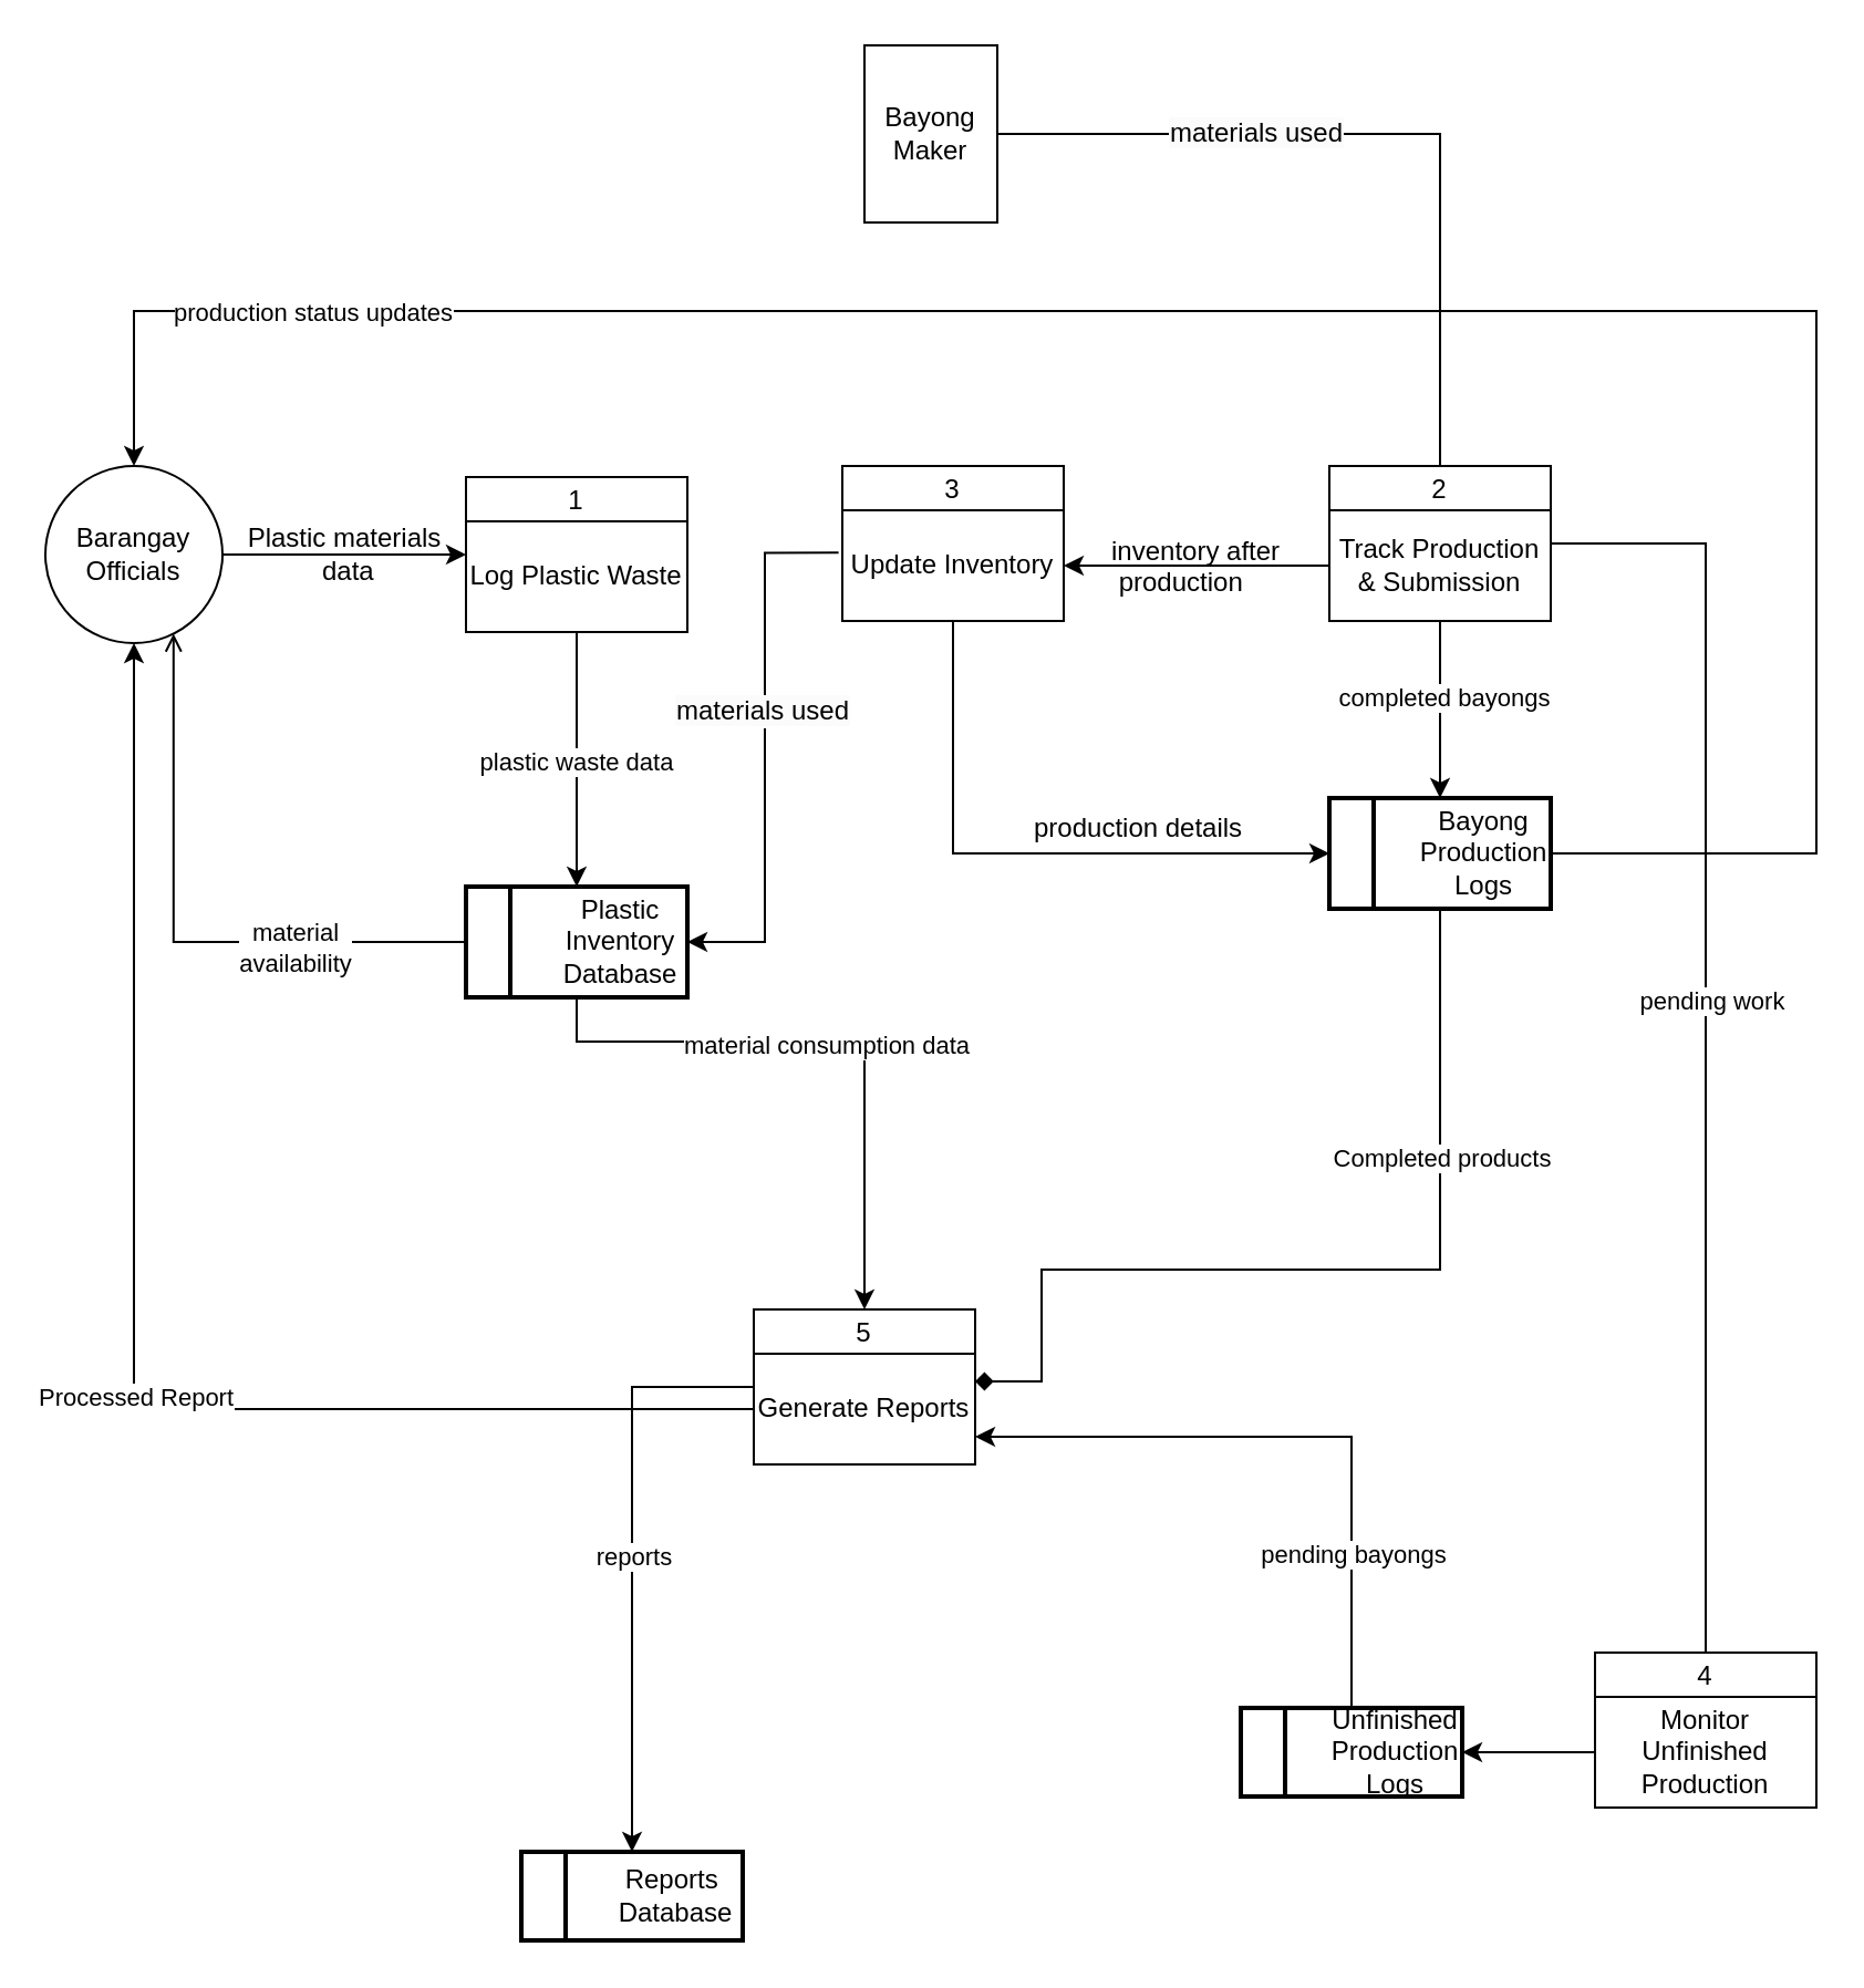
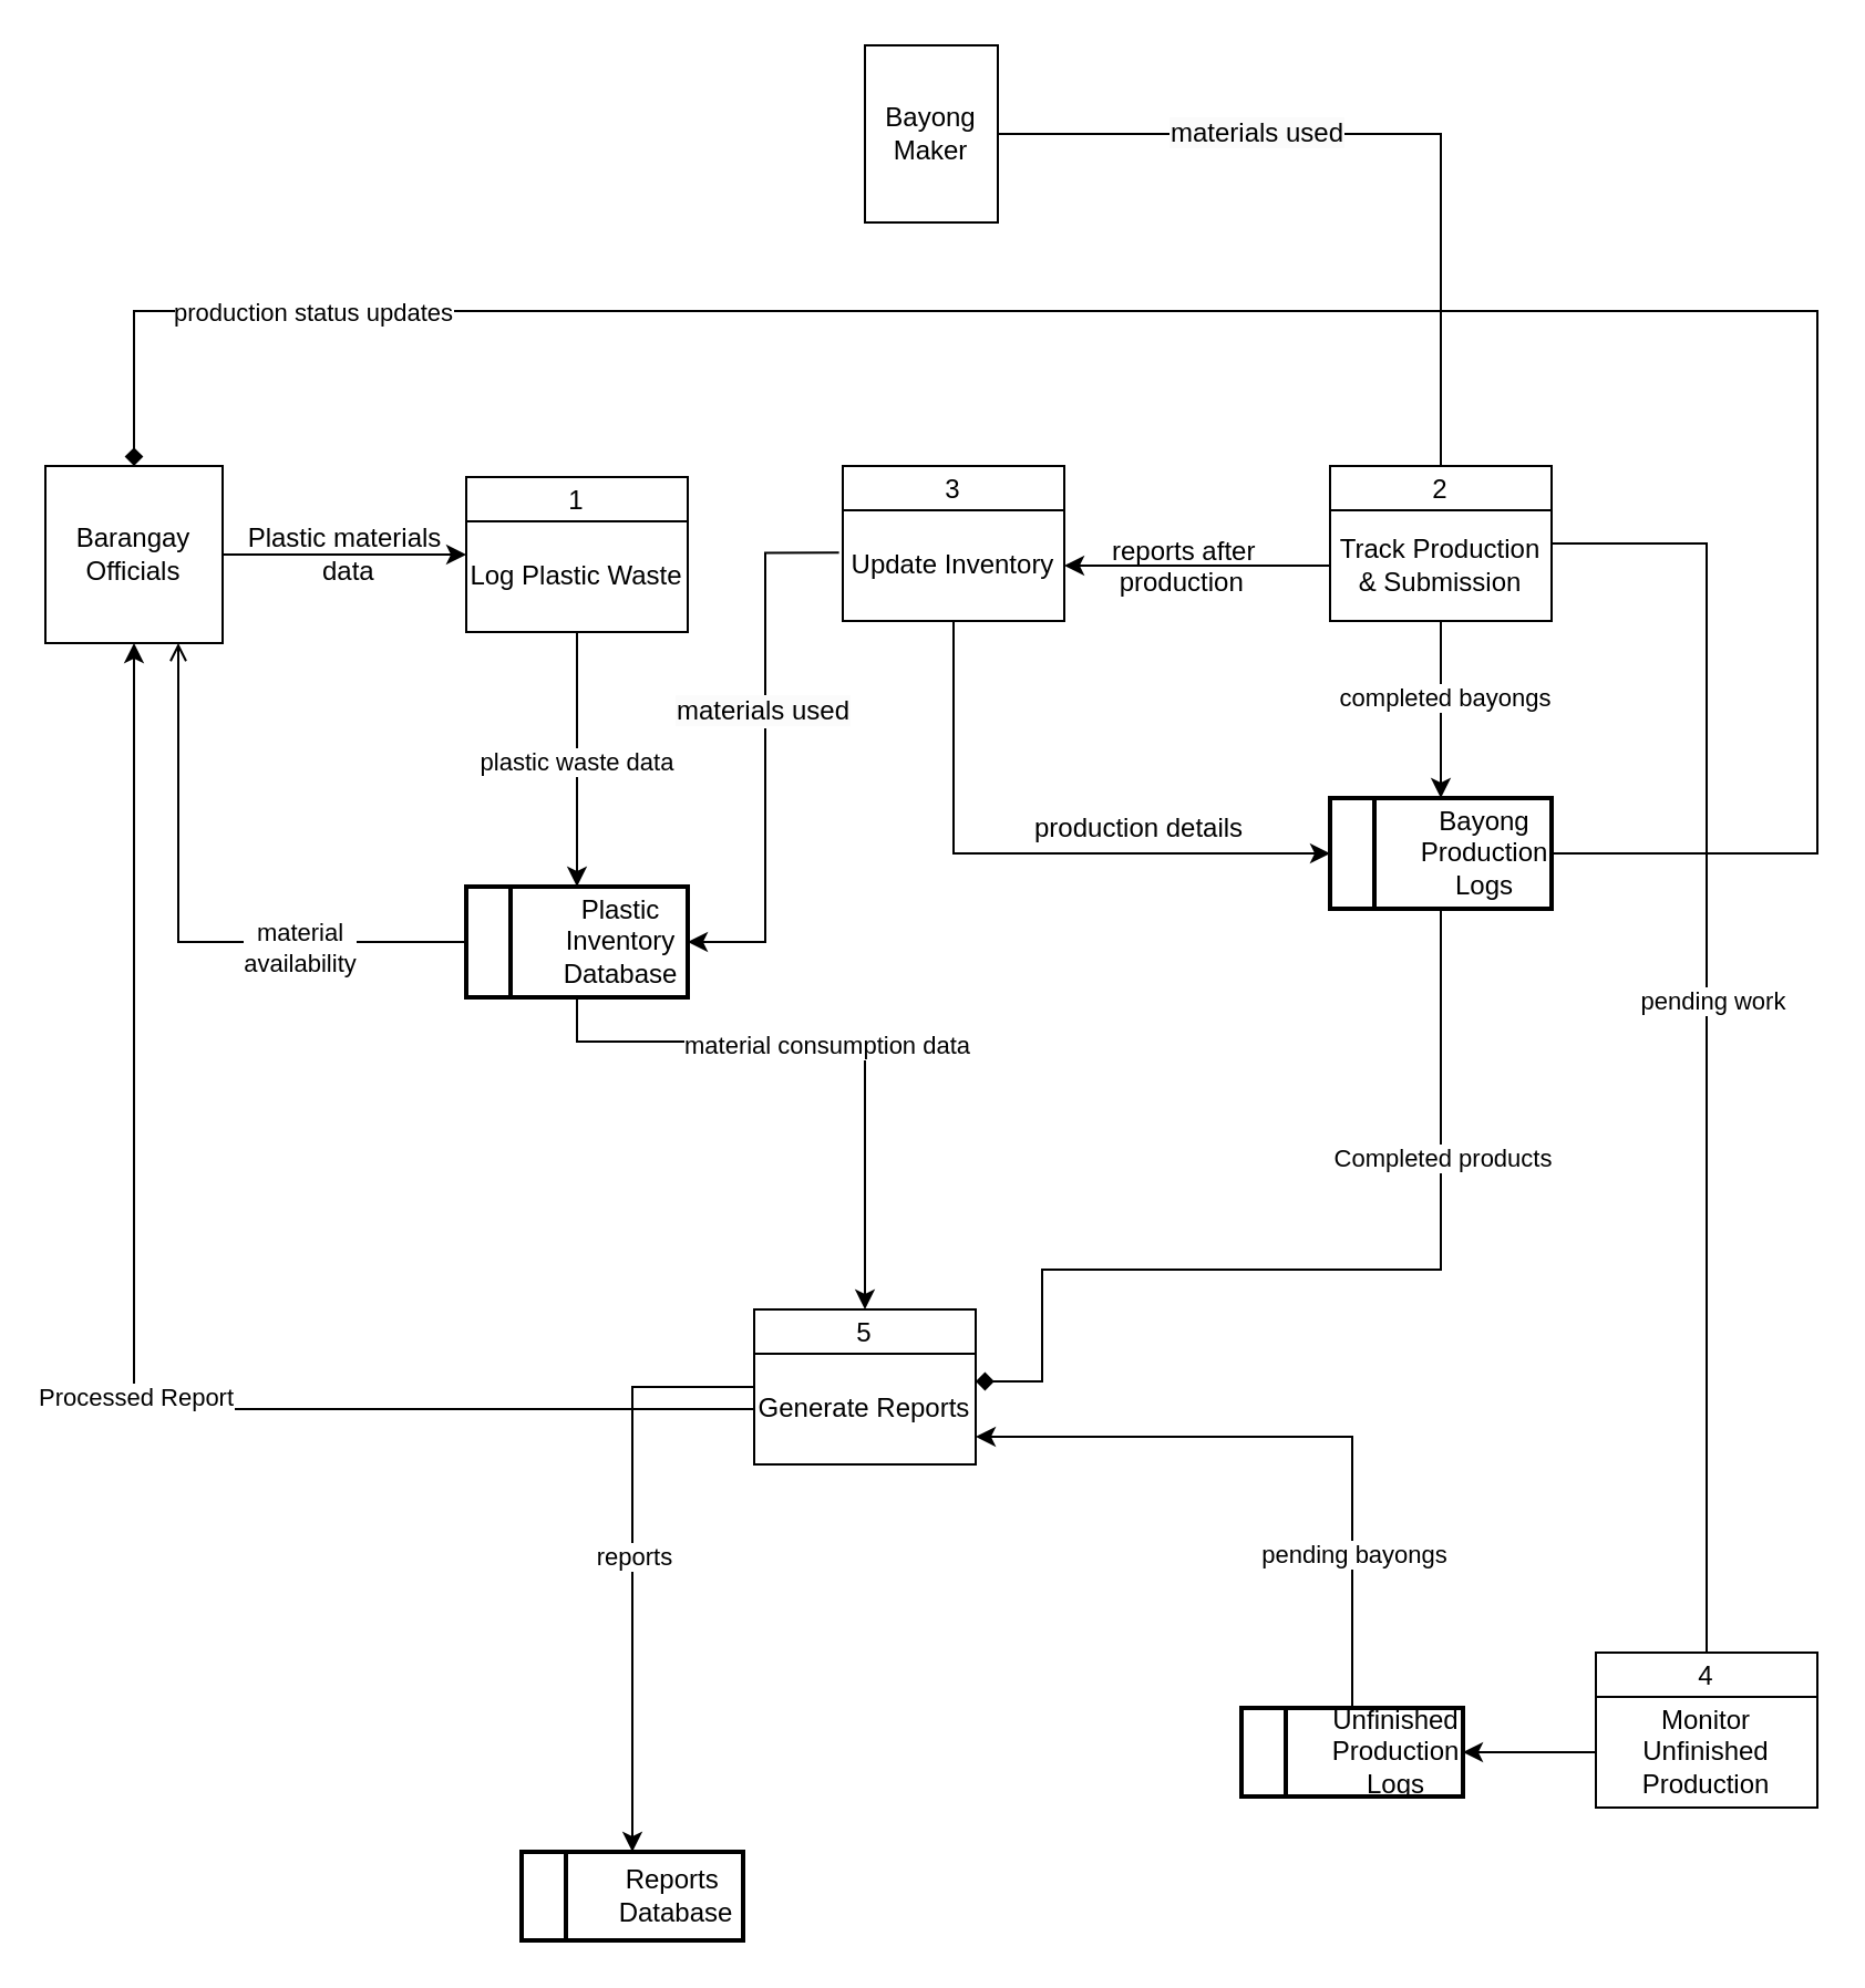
- <mxCell id="26" style="edgeStyle=orthogonalEdgeStyle;rounded=0;orthogonalLoop=1;jettySize=auto;html=1;entryX=0.5;entryY=0;entryDx=0;entryDy=0;" edge="1" parent="1" source="28" target="2"><mxGeometry relative="1" as="geometry"><Array as="points"><mxPoint x="820" y="385" /><mxPoint x="820" y="140" /><mxPoint x="60" y="140" /></Array></mxGeometry></mxCell>
+ <mxCell id="26" style="edgeStyle=orthogonalEdgeStyle;rounded=0;orthogonalLoop=1;jettySize=auto;html=1;entryX=0.5;entryY=0;entryDx=0;entryDy=0;endArrow=diamond;" edge="1" parent="1" source="28" target="2"><mxGeometry relative="1" as="geometry"><Array as="points"><mxPoint x="820" y="385" /><mxPoint x="820" y="140" /><mxPoint x="60" y="140" /></Array></mxGeometry></mxCell>
- <mxCell id="2" value="Barangay Officials" style="ellipse;whiteSpace=wrap;html=1;aspect=fixed;" vertex="1" parent="1"><mxGeometry x="20" y="210" width="80" height="80" as="geometry" /></mxCell>
+ <mxCell id="2" value="Barangay Officials" style="whiteSpace=wrap;html=1;aspect=fixed;" vertex="1" parent="1"><mxGeometry x="20" y="210" width="80" height="80" as="geometry" /></mxCell>
- <mxCell id="42" value="inventory after&lt;div&gt;&amp;nbsp;production&lt;/div&gt;" style="text;whiteSpace=wrap;html=1;" vertex="1" parent="1"><mxGeometry x="500" y="235" width="140" height="20" as="geometry" /></mxCell>
+ <mxCell id="42" value="reports after&lt;div&gt;&amp;nbsp;production&lt;/div&gt;" style="text;whiteSpace=wrap;html=1;" vertex="1" parent="1"><mxGeometry x="500" y="235" width="140" height="20" as="geometry" /></mxCell>
